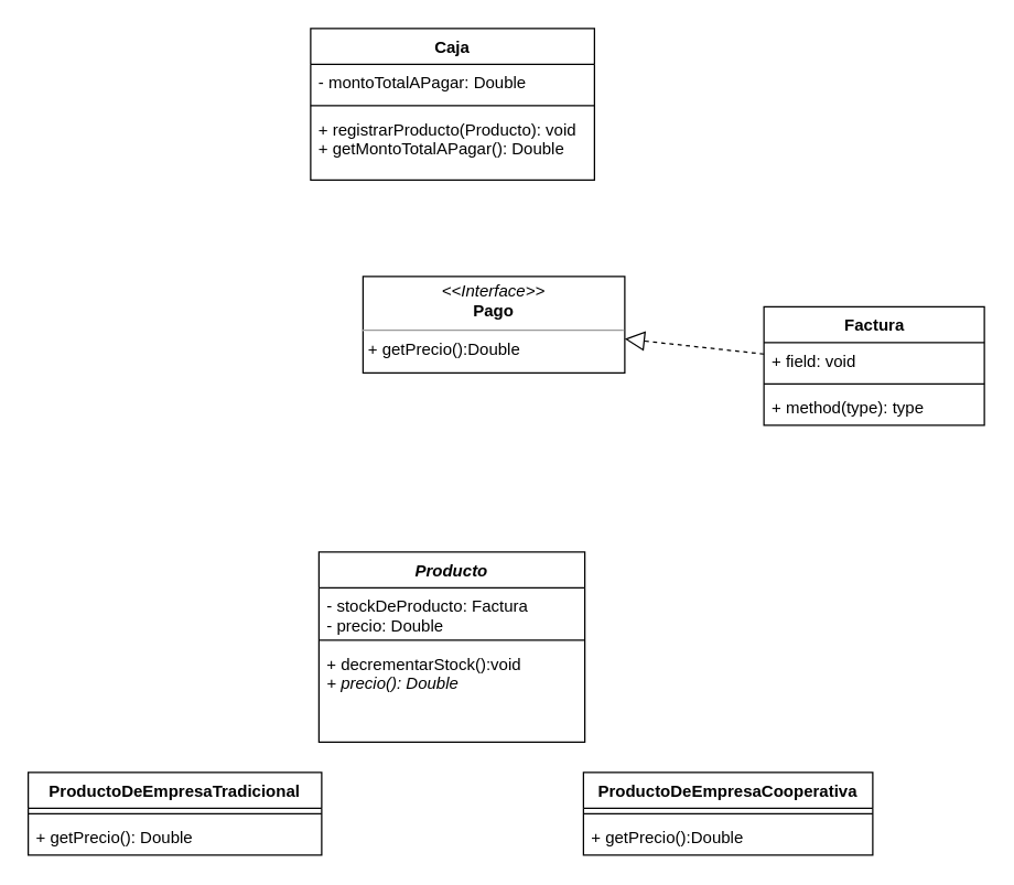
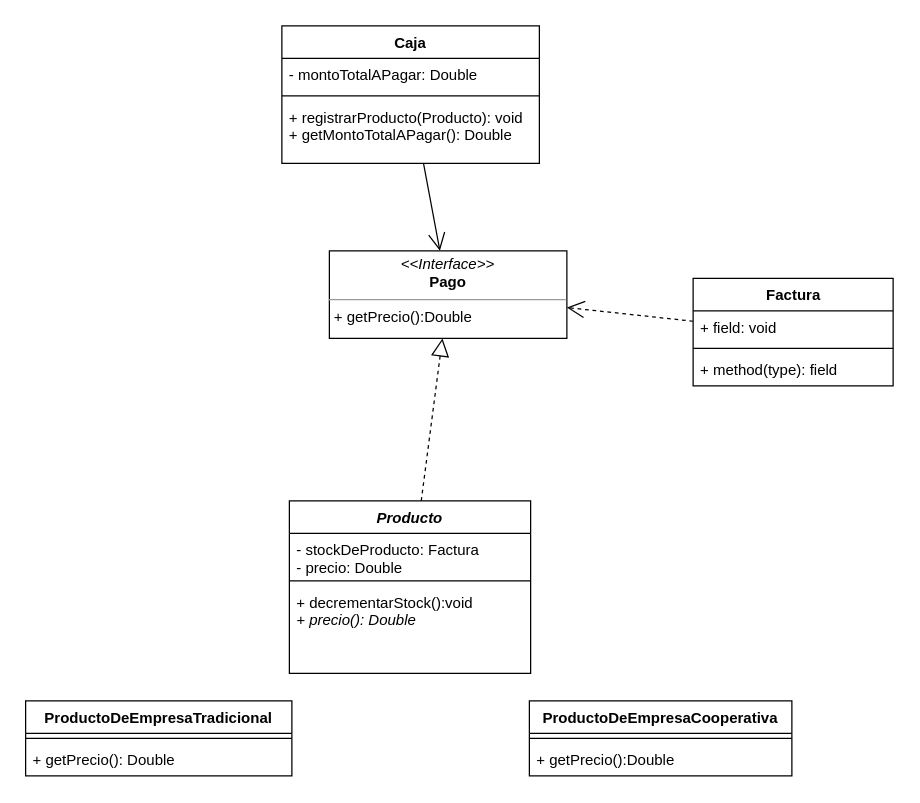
+ <mxCell id="23" value="" style="endArrow=open;endFill=1;endSize=12;html=1;" edge="1" parent="1" source="2" target="6"><mxGeometry width="160" relative="1" as="geometry"><mxPoint x="384" y="220" as="sourcePoint" /><mxPoint x="544" y="220" as="targetPoint" /></mxGeometry></mxCell>
- <mxCell id="16" value="" style="endArrow=block;dashed=1;endFill=0;endSize=12;html=1;" edge="1" parent="1" source="11" target="6"><mxGeometry width="160" relative="1" as="geometry"><mxPoint x="554" y="265" as="sourcePoint" /><mxPoint x="644" y="180" as="targetPoint" /></mxGeometry></mxCell>
+ <mxCell id="16" value="" style="endArrow=open;dashed=1;endFill=0;endSize=12;html=1;" edge="1" parent="1" source="11" target="6"><mxGeometry width="160" relative="1" as="geometry"><mxPoint x="554" y="265" as="sourcePoint" /><mxPoint x="644" y="180" as="targetPoint" /></mxGeometry></mxCell>
- <mxCell id="14" value="+ method(type): type" style="text;strokeColor=none;fillColor=none;align=left;verticalAlign=top;spacingLeft=4;spacingRight=4;overflow=hidden;rotatable=0;points=[[0,0.5],[1,0.5]];portConstraint=eastwest;" vertex="1" parent="11"><mxGeometry y="60" width="160" height="26" as="geometry" /></mxCell>
+ <mxCell id="14" value="+ method(type): field" style="text;strokeColor=none;fillColor=none;align=left;verticalAlign=top;spacingLeft=4;spacingRight=4;overflow=hidden;rotatable=0;points=[[0,0.5],[1,0.5]];portConstraint=eastwest;" vertex="1" parent="11"><mxGeometry y="60" width="160" height="26" as="geometry" /></mxCell>
+ <mxCell id="15" value="" style="endArrow=block;dashed=1;endFill=0;endSize=12;html=1;" edge="1" parent="1" source="7" target="6"><mxGeometry width="160" relative="1" as="geometry"><mxPoint x="414" y="330" as="sourcePoint" /><mxPoint x="574" y="330" as="targetPoint" /></mxGeometry></mxCell>
